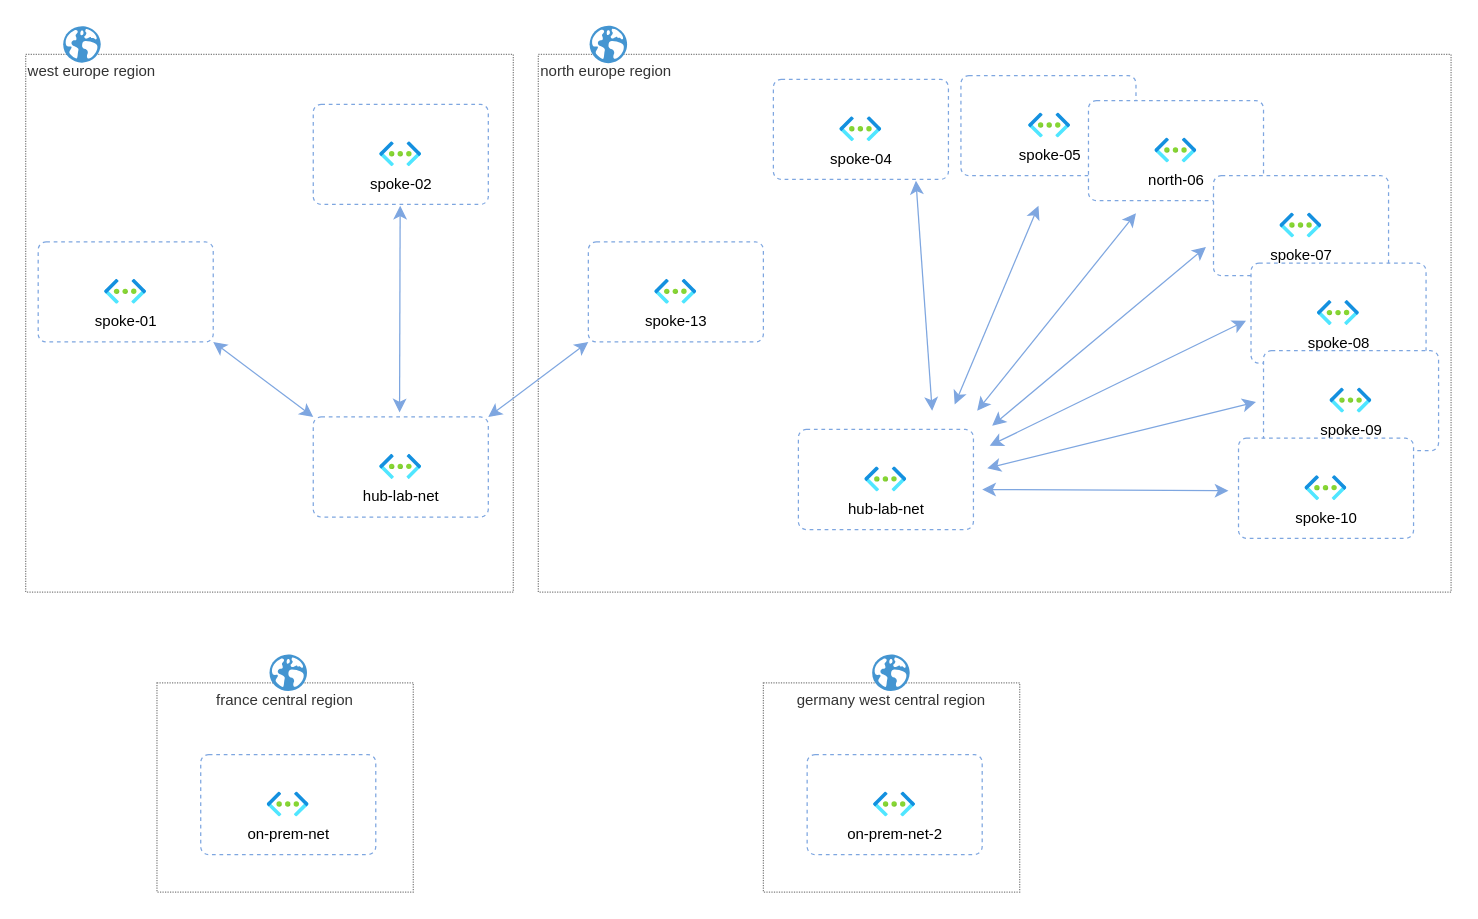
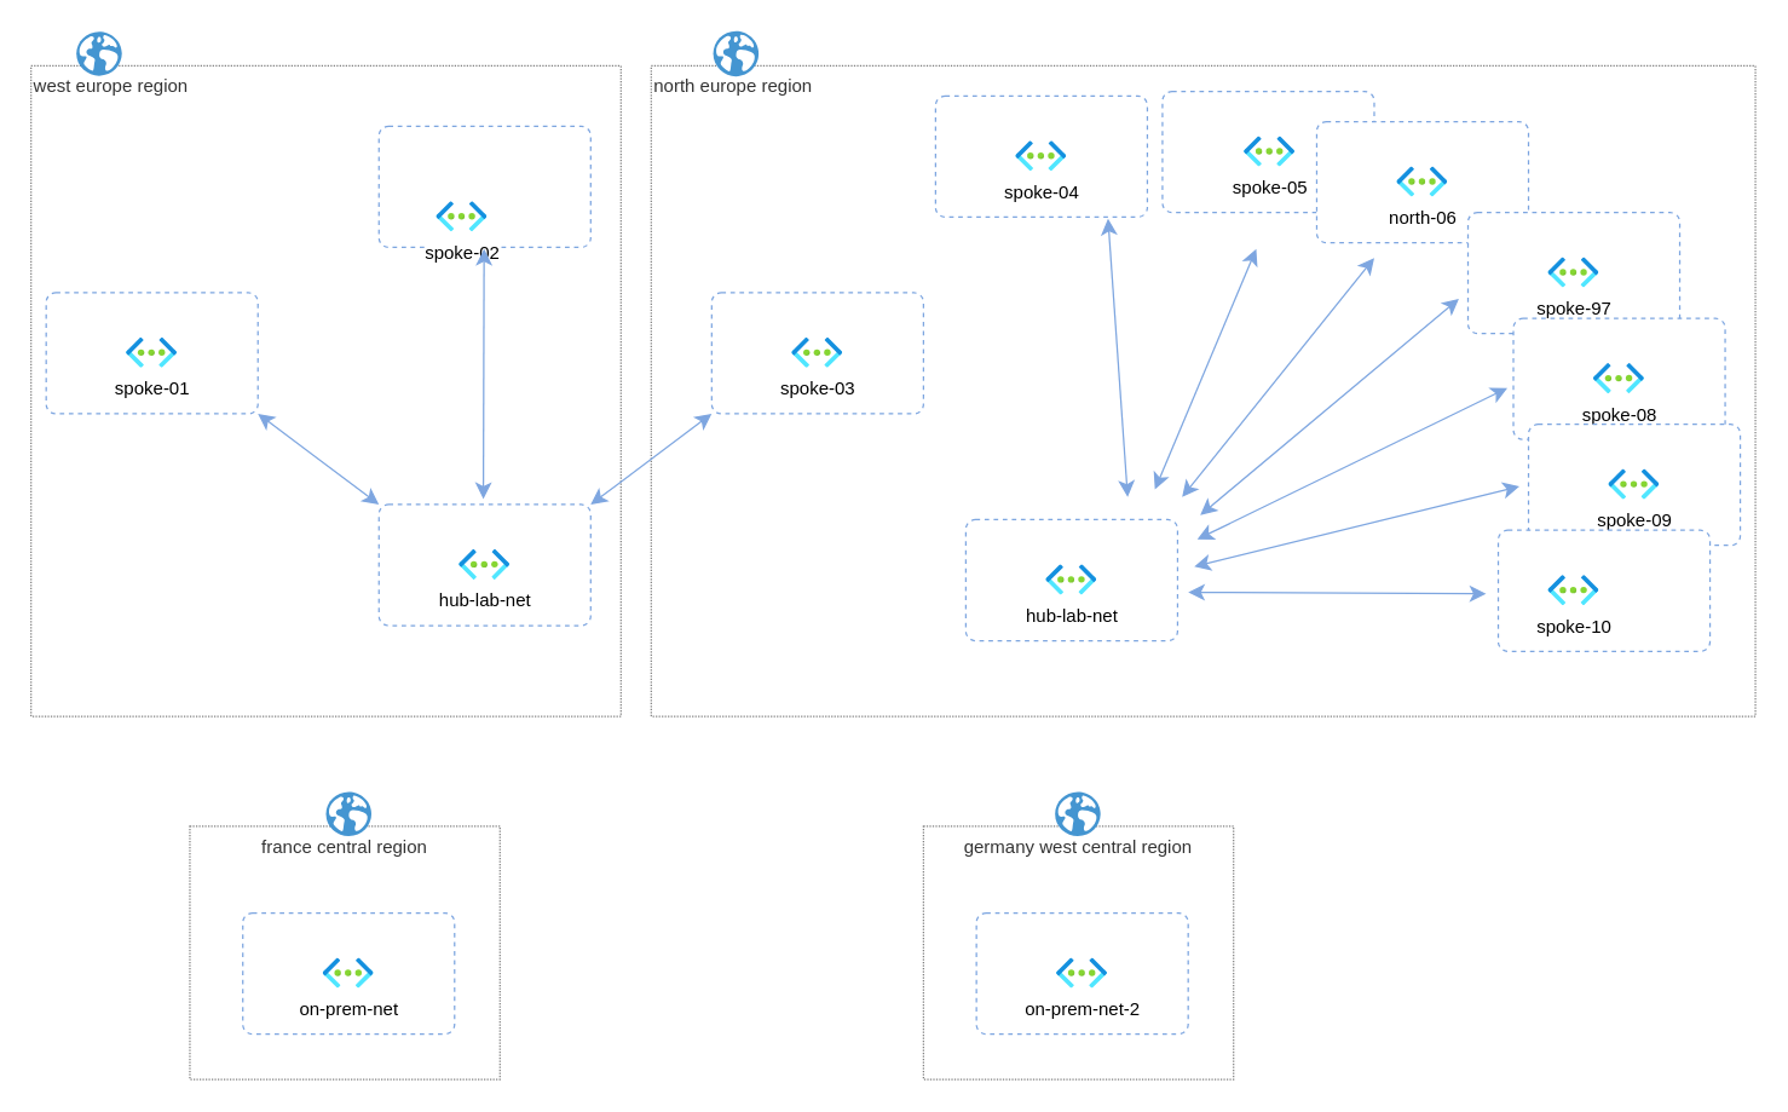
- <mxCell id="9" value="spoke-02" style="aspect=fixed;html=1;points=[];align=center;image;fontSize=12;image=img/lib/azure2/networking/Virtual_Networks.svg;" parent="7" vertex="1"><mxGeometry x="53.25" y="30" width="33.5" height="20" as="geometry" /></mxCell>
+ <mxCell id="9" value="spoke-02" style="aspect=fixed;html=1;points=[];align=center;image;fontSize=12;image=img/lib/azure2/networking/Virtual_Networks.svg;" parent="7" vertex="1"><mxGeometry x="38.25" y="50" width="33.5" height="20" as="geometry" /></mxCell>
- <mxCell id="42" value="spoke-07" style="aspect=fixed;html=1;points=[];align=center;image;fontSize=12;image=img/lib/azure2/networking/Virtual_Networks.svg;" parent="40" vertex="1"><mxGeometry x="53.25" y="30" width="33.5" height="20" as="geometry" /></mxCell>
+ <mxCell id="42" value="spoke-97" style="aspect=fixed;html=1;points=[];align=center;image;fontSize=12;image=img/lib/azure2/networking/Virtual_Networks.svg;" parent="40" vertex="1"><mxGeometry x="53.25" y="30" width="33.5" height="20" as="geometry" /></mxCell>
- <mxCell id="12" value="spoke-13" style="aspect=fixed;html=1;points=[];align=center;image;fontSize=12;image=img/lib/azure2/networking/Virtual_Networks.svg;" parent="10" vertex="1"><mxGeometry x="53.25" y="30" width="33.5" height="20" as="geometry" /></mxCell>
+ <mxCell id="12" value="spoke-03" style="aspect=fixed;html=1;points=[];align=center;image;fontSize=12;image=img/lib/azure2/networking/Virtual_Networks.svg;" parent="10" vertex="1"><mxGeometry x="53.25" y="30" width="33.5" height="20" as="geometry" /></mxCell>
- <mxCell id="62" value="spoke-10" style="aspect=fixed;html=1;points=[];align=center;image;fontSize=12;image=img/lib/azure2/networking/Virtual_Networks.svg;" vertex="1" parent="60"><mxGeometry x="53.25" y="30" width="33.5" height="20" as="geometry" /></mxCell>
+ <mxCell id="62" value="spoke-10" style="aspect=fixed;html=1;points=[];align=center;image;fontSize=12;image=img/lib/azure2/networking/Virtual_Networks.svg;" vertex="1" parent="60"><mxGeometry x="33.25" y="30" width="33.5" height="20" as="geometry" /></mxCell>
